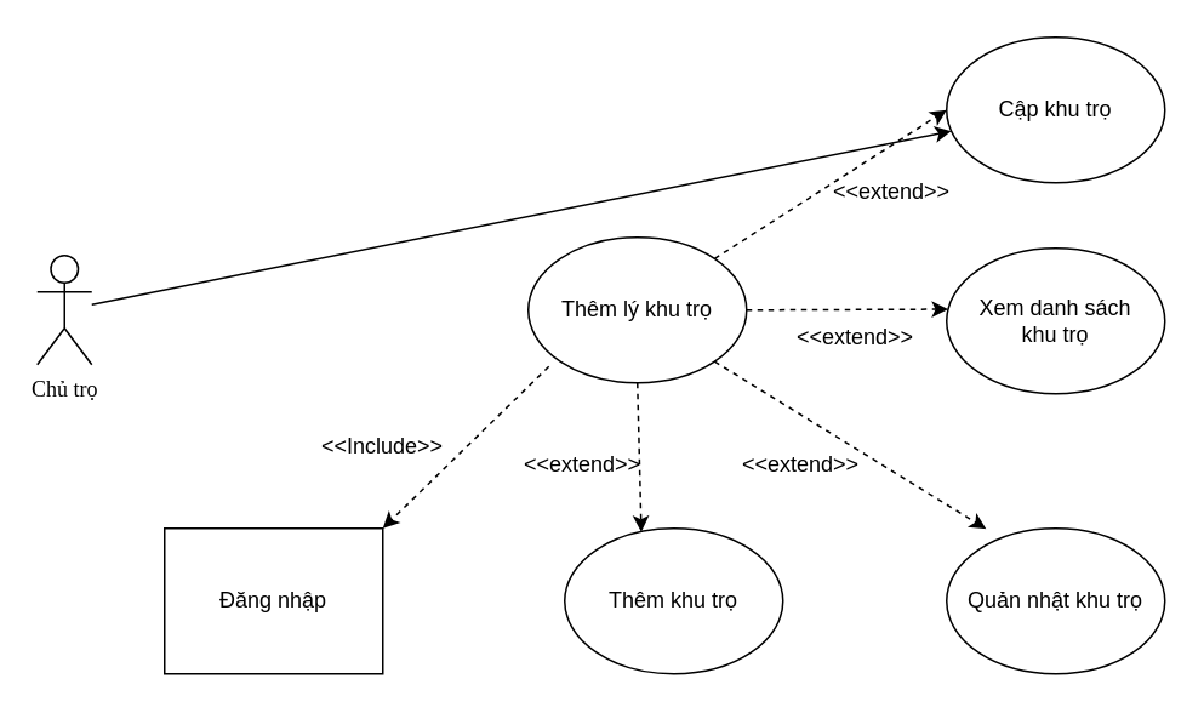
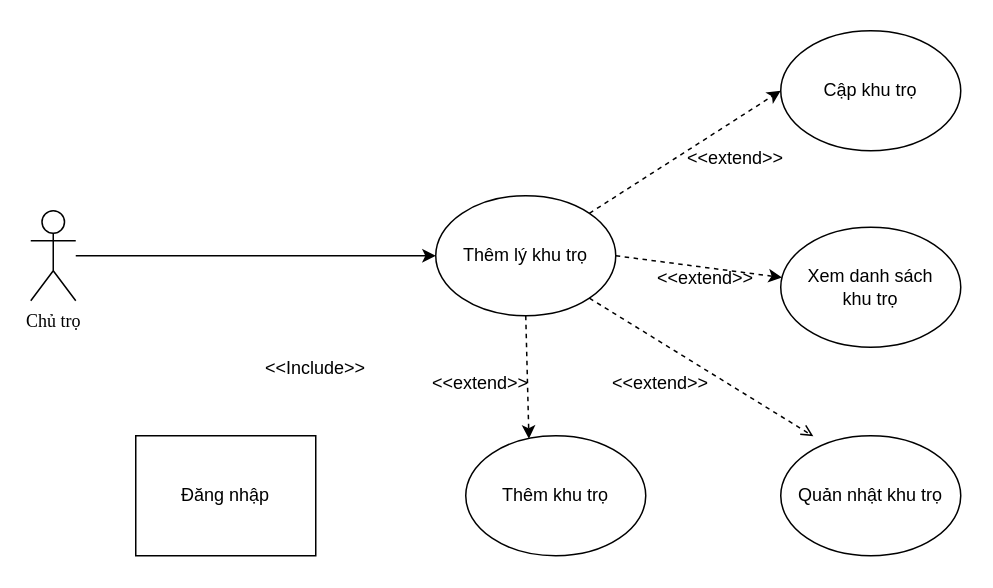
- <mxCell id="9" value="" style="endArrow=classic;html=1;rounded=0;" edge="1" parent="1" source="2" target="8"><mxGeometry width="50" height="50" relative="1" as="geometry"><mxPoint x="340" y="250" as="sourcePoint" /><mxPoint x="390" y="200" as="targetPoint" /></mxGeometry></mxCell>
+ <mxCell id="9" value="" style="endArrow=classic;html=1;rounded=0;entryX=0;entryY=0.5;entryDx=0;entryDy=0;" edge="1" parent="1" source="2" target="3"><mxGeometry width="50" height="50" relative="1" as="geometry"><mxPoint x="340" y="250" as="sourcePoint" /><mxPoint x="390" y="200" as="targetPoint" /></mxGeometry></mxCell>
- <mxCell id="7" value="Xem danh sách&lt;br&gt;khu trọ" style="ellipse;whiteSpace=wrap;html=1;" vertex="1" parent="1"><mxGeometry x="520" y="136" width="120" height="80" as="geometry" /></mxCell>
+ <mxCell id="7" value="Xem danh sách&lt;br&gt;khu trọ" style="ellipse;whiteSpace=wrap;html=1;" vertex="1" parent="1"><mxGeometry x="520" y="151" width="120" height="80" as="geometry" /></mxCell>
- <mxCell id="10" value="" style="endArrow=classic;html=1;rounded=0;exitX=0.094;exitY=0.888;exitDx=0;exitDy=0;exitPerimeter=0;entryX=1;entryY=0;entryDx=0;entryDy=0;dashed=1;" edge="1" parent="1" source="3" target="4"><mxGeometry width="50" height="50" relative="1" as="geometry"><mxPoint x="200" y="280" as="sourcePoint" /><mxPoint x="250" y="230" as="targetPoint" /></mxGeometry></mxCell>
- <mxCell id="13" value="" style="endArrow=classic;html=1;rounded=0;dashed=1;entryX=0.181;entryY=0.004;entryDx=0;entryDy=0;entryPerimeter=0;exitX=1;exitY=1;exitDx=0;exitDy=0;" edge="1" parent="1" source="3" target="6"><mxGeometry width="50" height="50" relative="1" as="geometry"><mxPoint x="360" y="220" as="sourcePoint" /><mxPoint x="362" y="302" as="targetPoint" /></mxGeometry></mxCell>
+ <mxCell id="13" value="" style="endArrow=open;html=1;rounded=0;dashed=1;entryX=0.181;entryY=0.004;entryDx=0;entryDy=0;entryPerimeter=0;exitX=1;exitY=1;exitDx=0;exitDy=0;" edge="1" parent="1" source="3" target="6"><mxGeometry width="50" height="50" relative="1" as="geometry"><mxPoint x="360" y="220" as="sourcePoint" /><mxPoint x="362" y="302" as="targetPoint" /></mxGeometry></mxCell>
